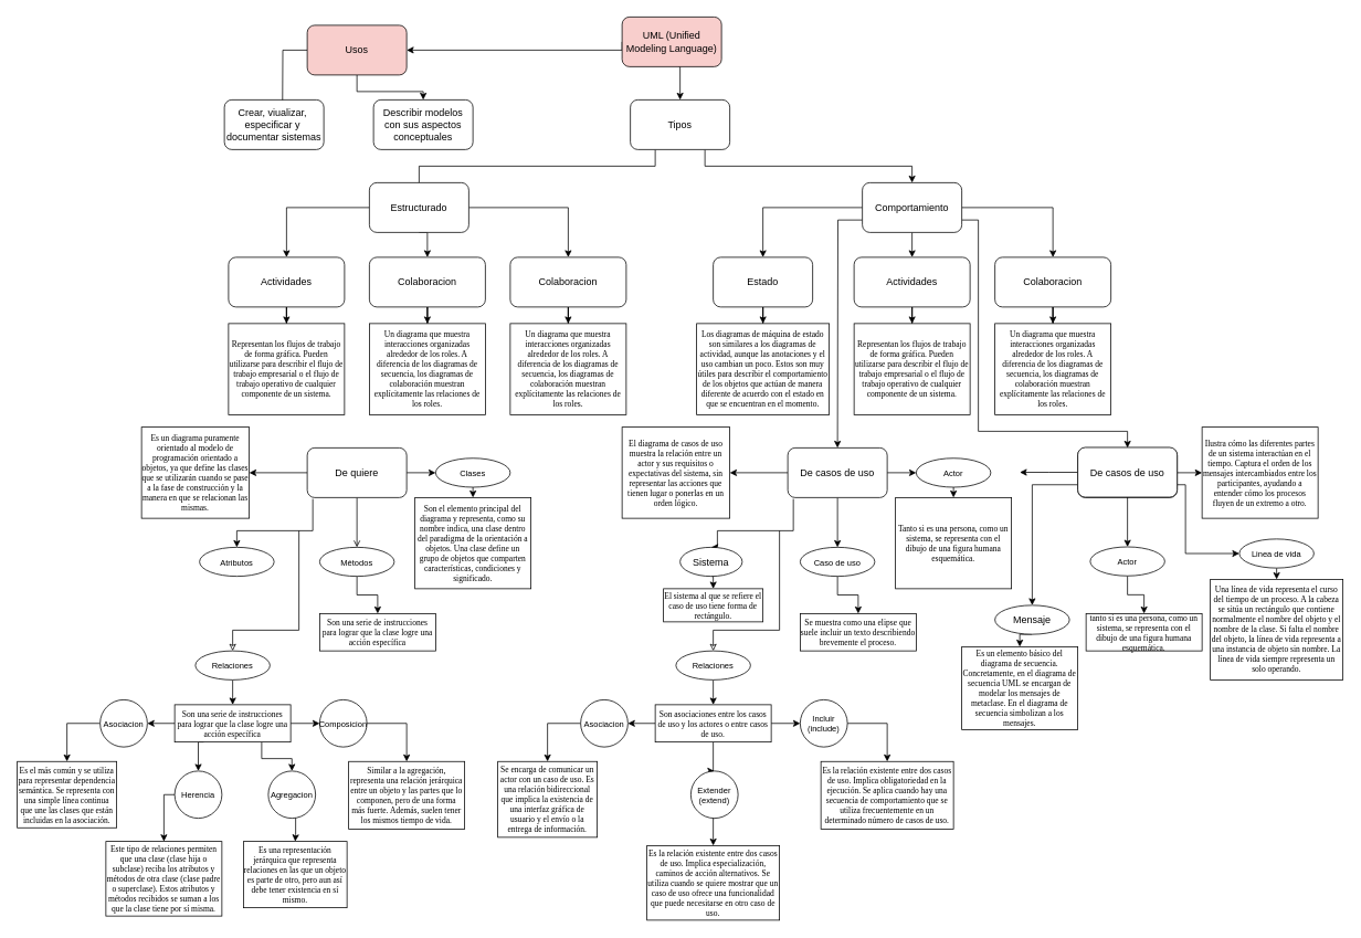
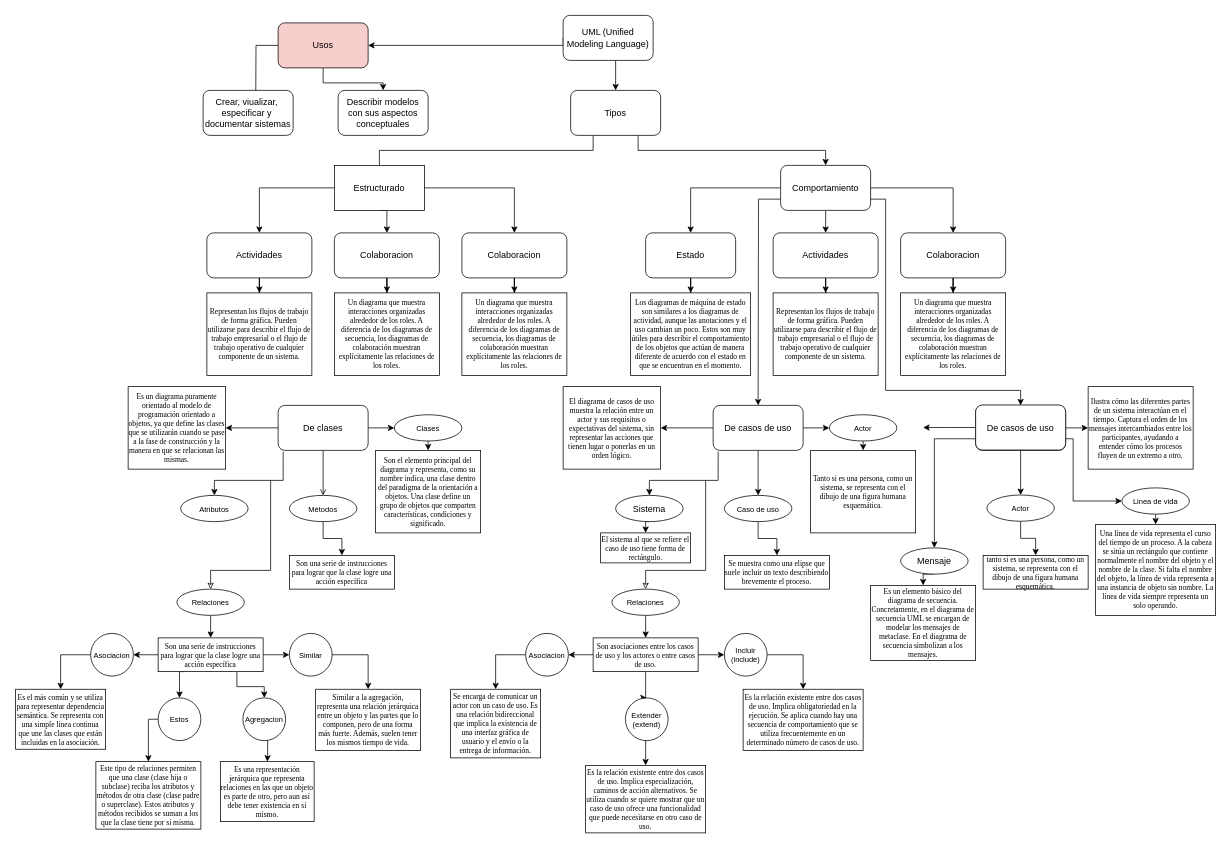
- <mxCell id="4" value="&lt;div&gt;UML (Unified Modeling Language)&lt;/div&gt;" style="rounded=1;whiteSpace=wrap;html=1;fillColor=#f8cecc;" vertex="1" parent="1"><mxGeometry x="750" y="20" width="120" height="60" as="geometry" /></mxCell>
+ <mxCell id="4" value="&lt;div&gt;UML (Unified Modeling Language)&lt;/div&gt;" style="rounded=1;whiteSpace=wrap;html=1;" vertex="1" parent="1"><mxGeometry x="750" y="20" width="120" height="60" as="geometry" /></mxCell>
- <mxCell id="22" value="Estructurado" style="rounded=1;whiteSpace=wrap;html=1;" vertex="1" parent="1"><mxGeometry x="445" y="220" width="120" height="60" as="geometry" /></mxCell>
+ <mxCell id="22" value="Estructurado" style="whiteSpace=wrap;html=1;rounded=0;" vertex="1" parent="1"><mxGeometry x="445" y="220" width="120" height="60" as="geometry" /></mxCell>
- <mxCell id="45" value="&lt;div&gt;De quiere&lt;/div&gt;" style="rounded=1;whiteSpace=wrap;html=1;" vertex="1" parent="1"><mxGeometry x="370" y="540" width="120" height="60" as="geometry" /></mxCell>
+ <mxCell id="45" value="&lt;div&gt;De clases&lt;/div&gt;" style="rounded=1;whiteSpace=wrap;html=1;" vertex="1" parent="1"><mxGeometry x="370" y="540" width="120" height="60" as="geometry" /></mxCell>
- <mxCell id="81" value="Sistema" style="ellipse;whiteSpace=wrap;html=1;" vertex="1" parent="1"><mxGeometry x="820" y="660" width="75" height="35" as="geometry" /></mxCell>
+ <mxCell id="81" value="Sistema" style="ellipse;whiteSpace=wrap;html=1;" vertex="1" parent="1"><mxGeometry x="820" y="660" width="90" height="35" as="geometry" /></mxCell>
- <mxCell id="69" value="Composicion" style="ellipse;whiteSpace=wrap;html=1;aspect=fixed;fontSize=10;" vertex="1" parent="1"><mxGeometry x="385" y="844" width="57" height="57" as="geometry" /></mxCell>
+ <mxCell id="69" value="Similar" style="ellipse;whiteSpace=wrap;html=1;aspect=fixed;fontSize=10;" vertex="1" parent="1"><mxGeometry x="385" y="844" width="57" height="57" as="geometry" /></mxCell>
- <mxCell id="65" value="Herencia" style="ellipse;whiteSpace=wrap;html=1;aspect=fixed;fontSize=10;" vertex="1" parent="1"><mxGeometry x="210" y="930" width="57" height="57" as="geometry" /></mxCell>
+ <mxCell id="65" value="Estos" style="ellipse;whiteSpace=wrap;html=1;aspect=fixed;fontSize=10;" vertex="1" parent="1"><mxGeometry x="210" y="930" width="57" height="57" as="geometry" /></mxCell>
